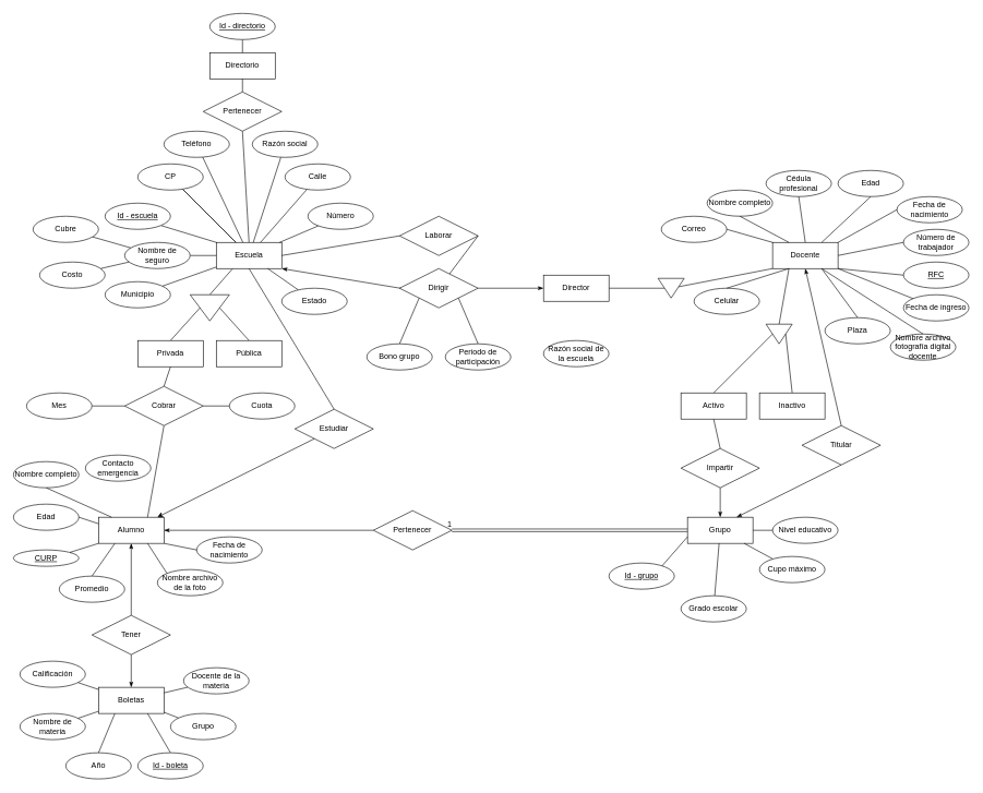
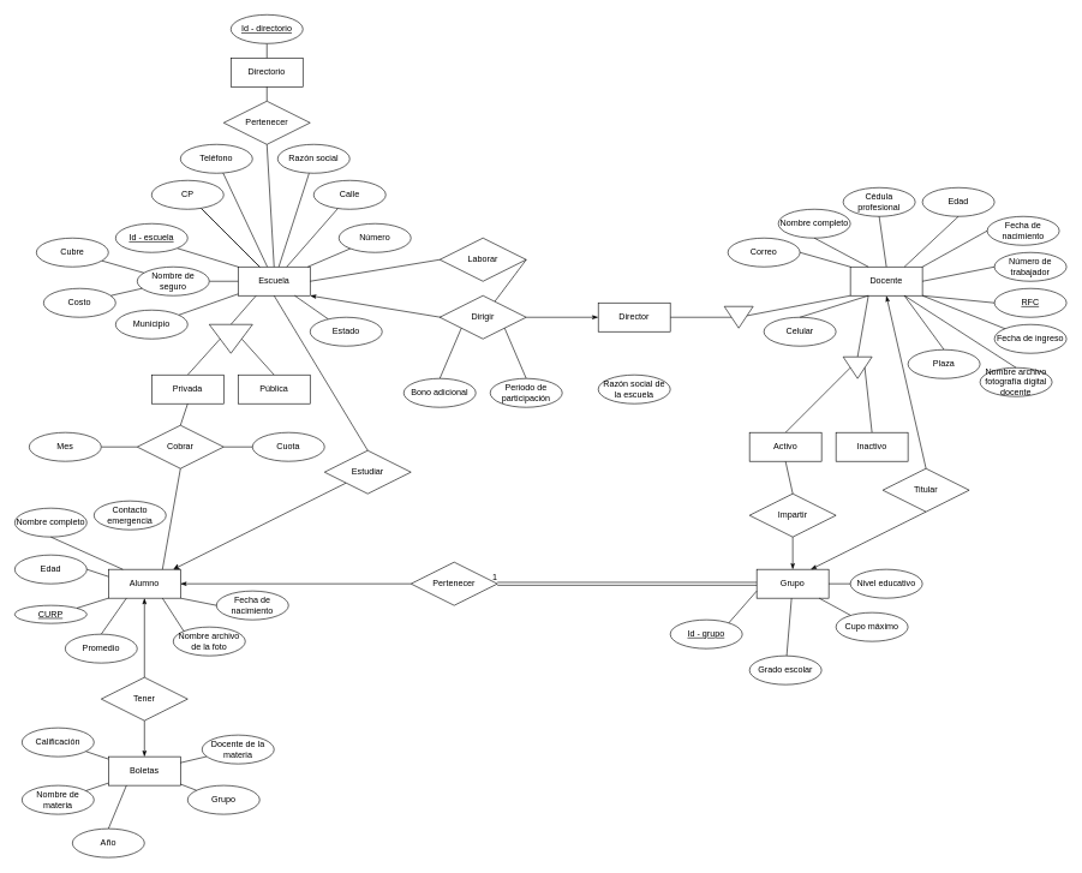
- <mxCell id="102" value="Bono grupo" style="ellipse;whiteSpace=wrap;html=1;align=center;" vertex="1" parent="1"><mxGeometry x="560" y="525" width="100" height="40" as="geometry" /></mxCell>
+ <mxCell id="102" value="Bono adicional" style="ellipse;whiteSpace=wrap;html=1;align=center;" vertex="1" parent="1"><mxGeometry x="560" y="525" width="100" height="40" as="geometry" /></mxCell>
- <mxCell id="137" style="edgeStyle=none;rounded=0;orthogonalLoop=1;jettySize=auto;html=1;exitX=0.5;exitY=0;exitDx=0;exitDy=0;entryX=0.75;entryY=1;entryDx=0;entryDy=0;startArrow=none;startFill=0;endArrow=none;endFill=0;" edge="1" parent="1" source="138" target="74"><mxGeometry relative="1" as="geometry" /></mxCell>
- <mxCell id="138" value="Id - boleta" style="ellipse;whiteSpace=wrap;html=1;align=center;fontStyle=4;" vertex="1" parent="1"><mxGeometry x="210" y="1150" width="100" height="40" as="geometry" /></mxCell>
